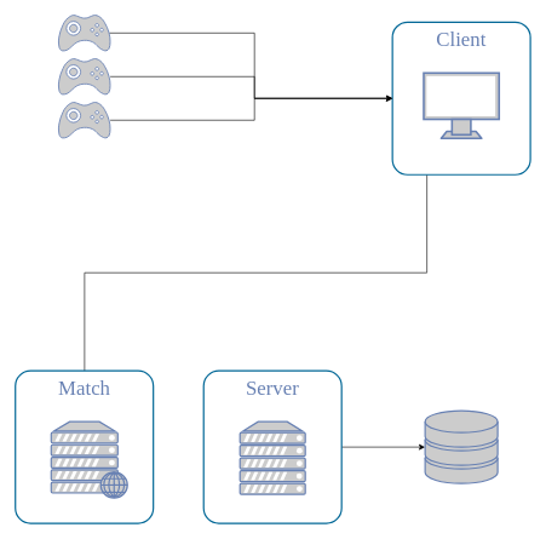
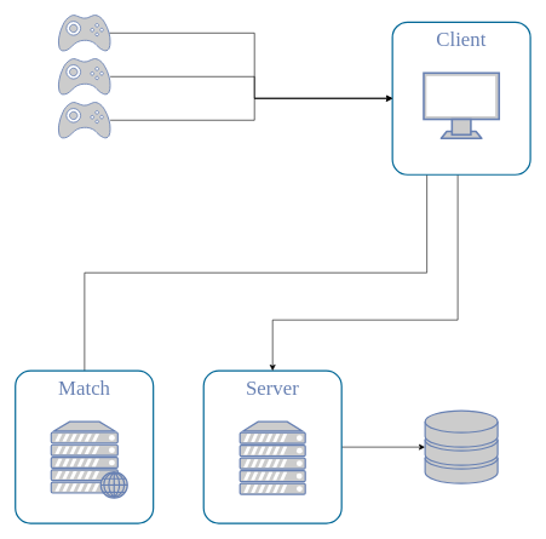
+ <mxCell id="7" style="edgeStyle=orthogonalEdgeStyle;rounded=0;orthogonalLoop=1;jettySize=auto;html=1;" edge="1" parent="1" source="9" target="6"><mxGeometry relative="1" as="geometry"><Array as="points"><mxPoint x="630" y="440" /><mxPoint x="375" y="440" /></Array></mxGeometry></mxCell>
